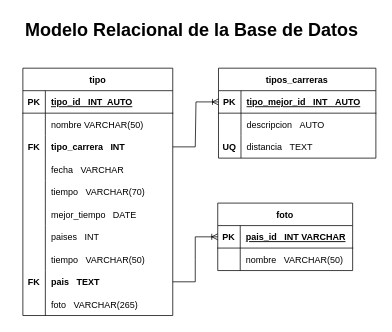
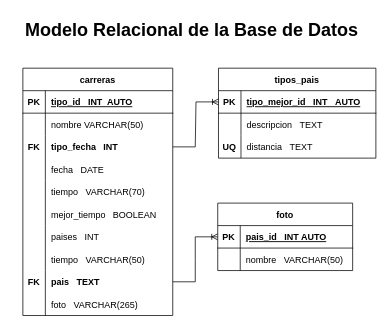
- <mxCell id="2" value="tipo" style="shape=table;startSize=30;container=1;collapsible=1;childLayout=tableLayout;fixedRows=1;rowLines=0;fontStyle=1;align=center;resizeLast=1;" parent="1" vertex="1"><mxGeometry x="30" y="90" width="200" height="330" as="geometry" /></mxCell>
+ <mxCell id="2" value="carreras" style="shape=table;startSize=30;container=1;collapsible=1;childLayout=tableLayout;fixedRows=1;rowLines=0;fontStyle=1;align=center;resizeLast=1;" parent="1" vertex="1"><mxGeometry x="30" y="90" width="200" height="330" as="geometry" /></mxCell>
- <mxCell id="33" value="tipos_carreras" style="shape=table;startSize=30;container=1;collapsible=1;childLayout=tableLayout;fixedRows=1;rowLines=0;fontStyle=1;align=center;resizeLast=1;" parent="1" vertex="1"><mxGeometry x="291" y="90" width="210" height="120" as="geometry" /></mxCell>
+ <mxCell id="33" value="tipos_pais" style="shape=table;startSize=30;container=1;collapsible=1;childLayout=tableLayout;fixedRows=1;rowLines=0;fontStyle=1;align=center;resizeLast=1;" parent="1" vertex="1"><mxGeometry x="291" y="90" width="210" height="120" as="geometry" /></mxCell>
- <mxCell id="39" value="descripcion   AUTO" style="shape=partialRectangle;connectable=0;fillColor=none;top=0;left=0;bottom=0;right=0;align=left;spacingLeft=6;overflow=hidden;" parent="37" vertex="1"><mxGeometry x="30" width="180" height="30" as="geometry"><mxRectangle width="180" height="30" as="alternateBounds" /></mxGeometry></mxCell>
+ <mxCell id="39" value="descripcion   TEXT" style="shape=partialRectangle;connectable=0;fillColor=none;top=0;left=0;bottom=0;right=0;align=left;spacingLeft=6;overflow=hidden;" parent="37" vertex="1"><mxGeometry x="30" width="180" height="30" as="geometry"><mxRectangle width="180" height="30" as="alternateBounds" /></mxGeometry></mxCell>
- <mxCell id="11" value="tipo_carrera   INT" style="shape=partialRectangle;connectable=0;fillColor=none;top=0;left=0;bottom=0;right=0;align=left;spacingLeft=6;overflow=hidden;fontStyle=1" parent="9" vertex="1"><mxGeometry x="30" width="170" height="30" as="geometry"><mxRectangle width="170" height="30" as="alternateBounds" /></mxGeometry></mxCell>
+ <mxCell id="11" value="tipo_fecha   INT" style="shape=partialRectangle;connectable=0;fillColor=none;top=0;left=0;bottom=0;right=0;align=left;spacingLeft=6;overflow=hidden;fontStyle=1" parent="9" vertex="1"><mxGeometry x="30" width="170" height="30" as="geometry"><mxRectangle width="170" height="30" as="alternateBounds" /></mxGeometry></mxCell>
- <mxCell id="14" value="fecha   VARCHAR" style="shape=partialRectangle;connectable=0;fillColor=none;top=0;left=0;bottom=0;right=0;align=left;spacingLeft=6;overflow=hidden;" parent="12" vertex="1"><mxGeometry x="30" width="170" height="30" as="geometry"><mxRectangle width="170" height="30" as="alternateBounds" /></mxGeometry></mxCell>
+ <mxCell id="14" value="fecha   DATE" style="shape=partialRectangle;connectable=0;fillColor=none;top=0;left=0;bottom=0;right=0;align=left;spacingLeft=6;overflow=hidden;" parent="12" vertex="1"><mxGeometry x="30" width="170" height="30" as="geometry"><mxRectangle width="170" height="30" as="alternateBounds" /></mxGeometry></mxCell>
- <mxCell id="20" value="mejor_tiempo   DATE" style="shape=partialRectangle;connectable=0;fillColor=none;top=0;left=0;bottom=0;right=0;align=left;spacingLeft=6;overflow=hidden;" parent="18" vertex="1"><mxGeometry x="30" width="170" height="30" as="geometry"><mxRectangle width="170" height="30" as="alternateBounds" /></mxGeometry></mxCell>
+ <mxCell id="20" value="mejor_tiempo   BOOLEAN" style="shape=partialRectangle;connectable=0;fillColor=none;top=0;left=0;bottom=0;right=0;align=left;spacingLeft=6;overflow=hidden;" parent="18" vertex="1"><mxGeometry x="30" width="170" height="30" as="geometry"><mxRectangle width="170" height="30" as="alternateBounds" /></mxGeometry></mxCell>
- <mxCell id="46" value="pais_id   INT VARCHAR" style="shape=partialRectangle;connectable=0;fillColor=none;top=0;left=0;bottom=0;right=0;align=left;spacingLeft=6;fontStyle=5;overflow=hidden;" parent="44" vertex="1"><mxGeometry x="30" width="150" height="30" as="geometry"><mxRectangle width="150" height="30" as="alternateBounds" /></mxGeometry></mxCell>
+ <mxCell id="46" value="pais_id   INT AUTO" style="shape=partialRectangle;connectable=0;fillColor=none;top=0;left=0;bottom=0;right=0;align=left;spacingLeft=6;fontStyle=5;overflow=hidden;" parent="44" vertex="1"><mxGeometry x="30" width="150" height="30" as="geometry"><mxRectangle width="150" height="30" as="alternateBounds" /></mxGeometry></mxCell>
